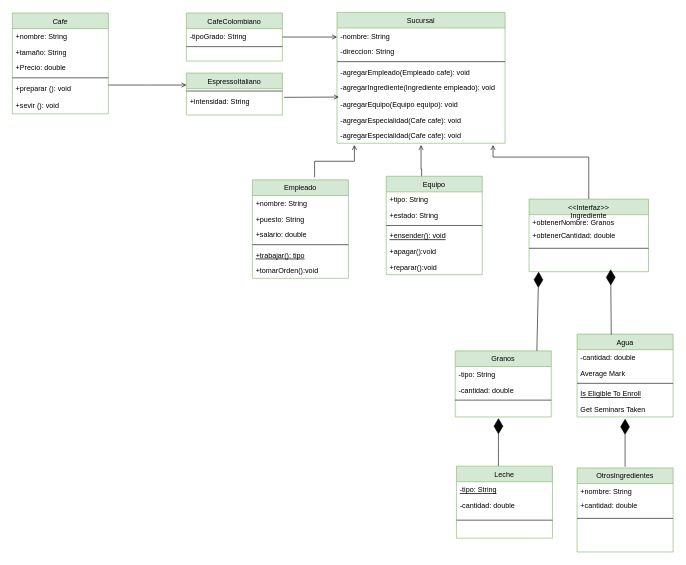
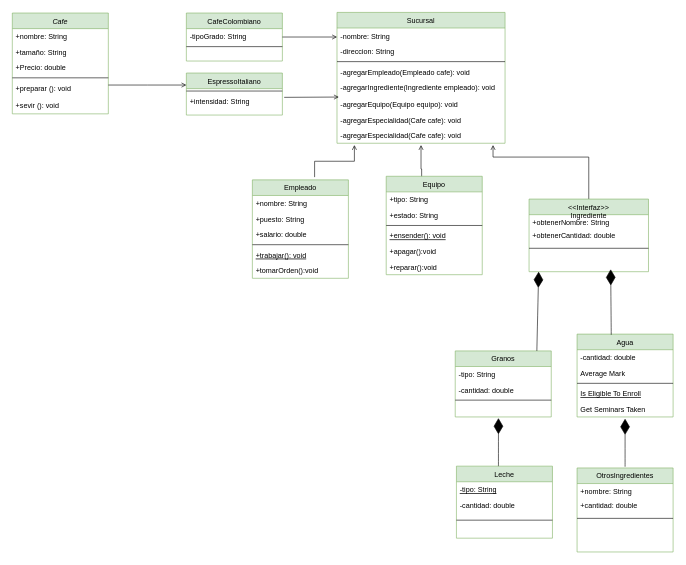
- <mxCell id="42" value="+obtenerNombre: Granos" style="text;align=left;verticalAlign=top;spacingLeft=4;spacingRight=4;overflow=hidden;rotatable=0;points=[[0,0.5],[1,0.5]];portConstraint=eastwest;rounded=0;shadow=0;html=0;" parent="41" vertex="1"><mxGeometry y="26" width="199" height="22" as="geometry" /></mxCell>
+ <mxCell id="42" value="+obtenerNombre: String" style="text;align=left;verticalAlign=top;spacingLeft=4;spacingRight=4;overflow=hidden;rotatable=0;points=[[0,0.5],[1,0.5]];portConstraint=eastwest;rounded=0;shadow=0;html=0;" parent="41" vertex="1"><mxGeometry y="26" width="199" height="22" as="geometry" /></mxCell>
- <mxCell id="32" value="+trabajar(): tipo" style="text;align=left;verticalAlign=top;spacingLeft=4;spacingRight=4;overflow=hidden;rotatable=0;points=[[0,0.5],[1,0.5]];portConstraint=eastwest;fontStyle=4" parent="27" vertex="1"><mxGeometry y="112" width="160" height="26" as="geometry" /></mxCell>
+ <mxCell id="32" value="+trabajar(): void" style="text;align=left;verticalAlign=top;spacingLeft=4;spacingRight=4;overflow=hidden;rotatable=0;points=[[0,0.5],[1,0.5]];portConstraint=eastwest;fontStyle=4" parent="27" vertex="1"><mxGeometry y="112" width="160" height="26" as="geometry" /></mxCell>
